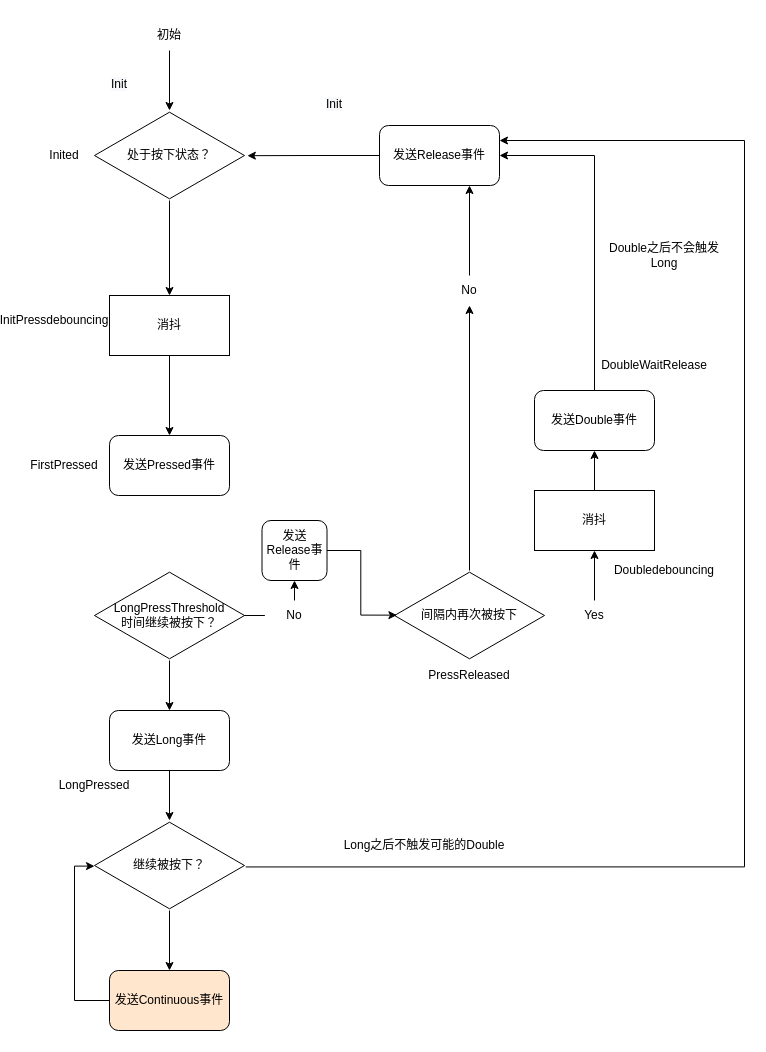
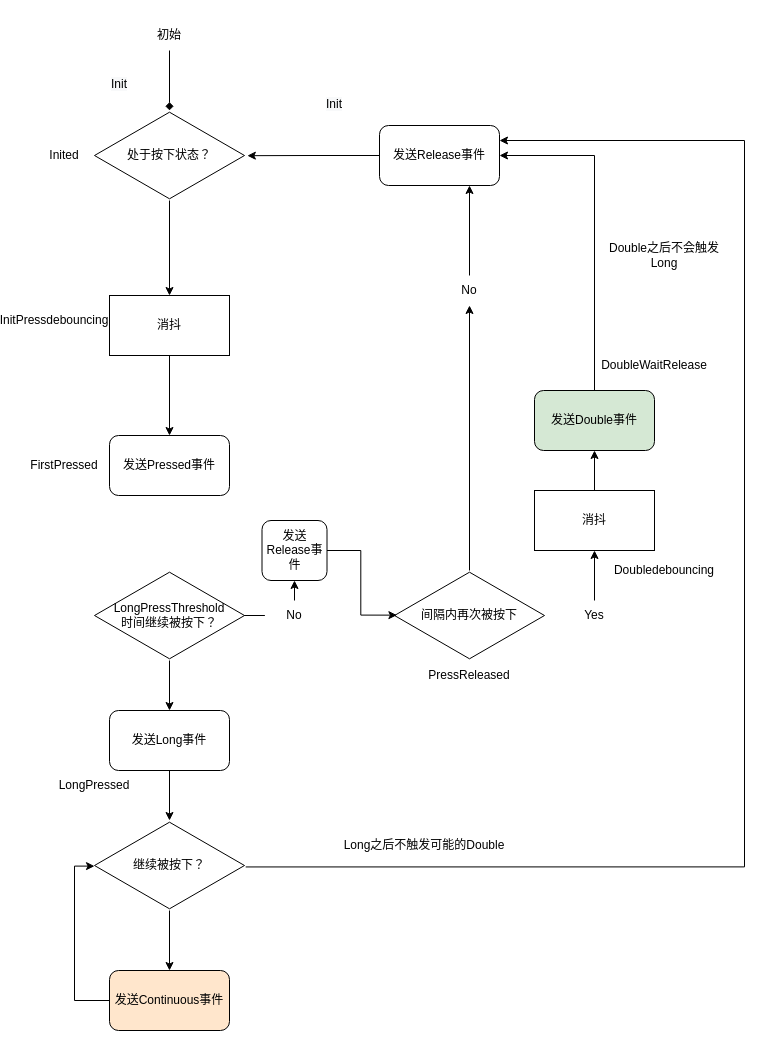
- <mxCell id="20" value="" style="edgeStyle=orthogonalEdgeStyle;rounded=0;orthogonalLoop=1;jettySize=auto;html=1;" edge="1" parent="1" source="21" target="3"><mxGeometry relative="1" as="geometry" /></mxCell>
+ <mxCell id="20" value="" style="edgeStyle=orthogonalEdgeStyle;rounded=0;orthogonalLoop=1;jettySize=auto;html=1;endArrow=diamond;" edge="1" parent="1" source="21" target="3"><mxGeometry relative="1" as="geometry" /></mxCell>
- <mxCell id="19" value="发送Double事件" style="rounded=1;whiteSpace=wrap;html=1;" vertex="1" parent="1"><mxGeometry x="530" y="390" width="120" height="60" as="geometry" /></mxCell>
+ <mxCell id="19" value="发送Double事件" style="rounded=1;whiteSpace=wrap;html=1;fillColor=#d5e8d4;" vertex="1" parent="1"><mxGeometry x="530" y="390" width="120" height="60" as="geometry" /></mxCell>
